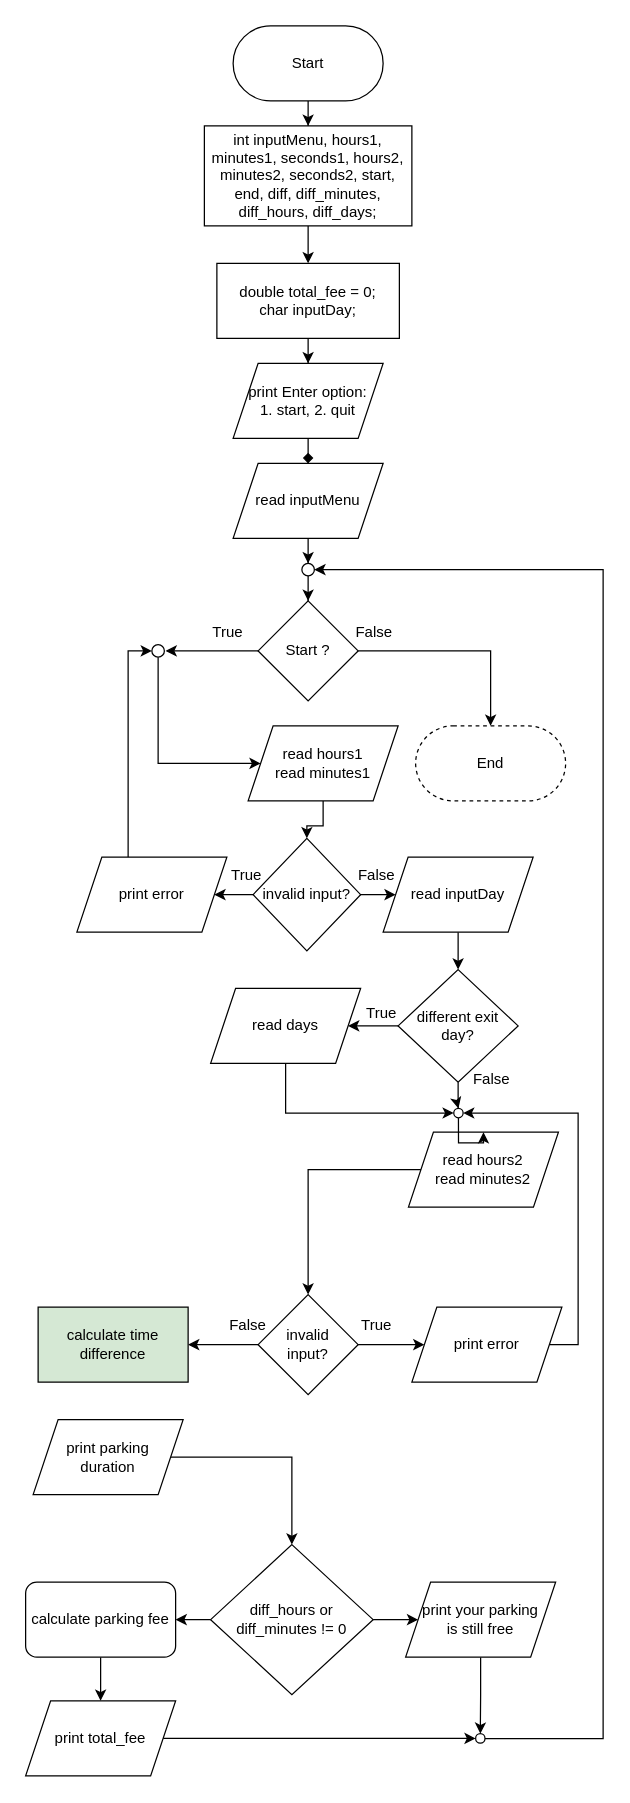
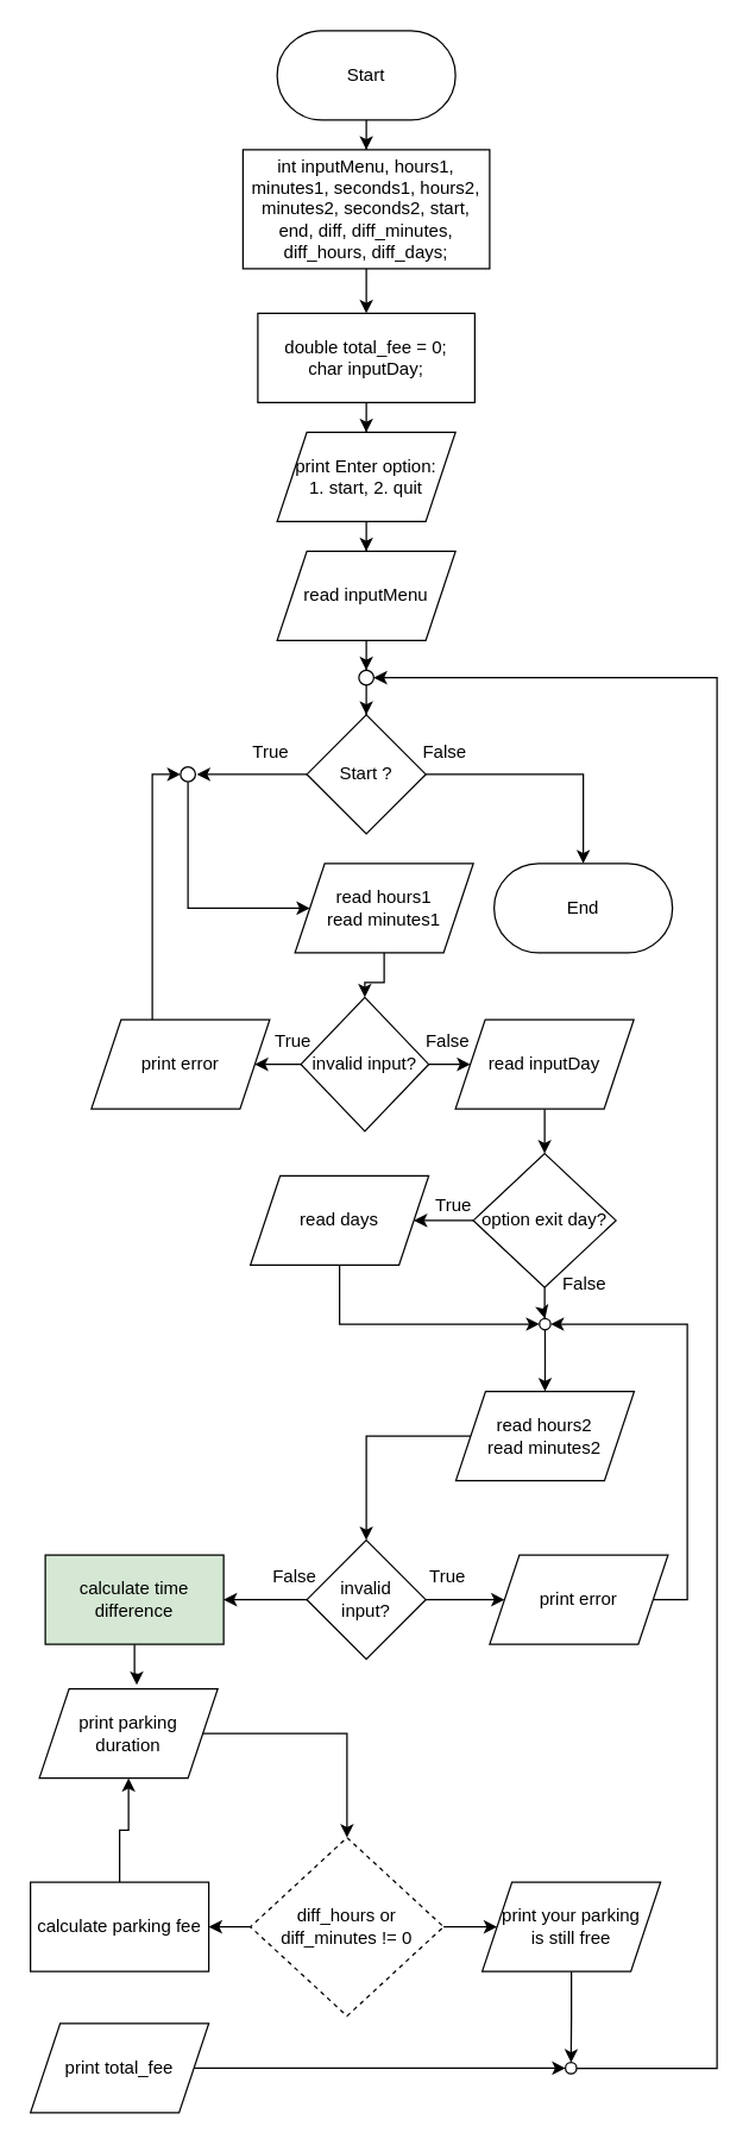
- <mxCell id="8" style="edgeStyle=orthogonalEdgeStyle;rounded=0;orthogonalLoop=1;jettySize=auto;html=1;entryX=0.5;entryY=0;entryDx=0;entryDy=0;endArrow=diamond;" parent="1" source="9" target="15" edge="1"><mxGeometry relative="1" as="geometry" /></mxCell>
+ <mxCell id="8" style="edgeStyle=orthogonalEdgeStyle;rounded=0;orthogonalLoop=1;jettySize=auto;html=1;entryX=0.5;entryY=0;entryDx=0;entryDy=0;" parent="1" source="9" target="15" edge="1"><mxGeometry relative="1" as="geometry" /></mxCell>
- <mxCell id="13" value="End" style="rounded=1;whiteSpace=wrap;html=1;arcSize=50;dashed=1;" parent="1" vertex="1"><mxGeometry x="332" y="580" width="120" height="60" as="geometry" /></mxCell>
+ <mxCell id="13" value="End" style="rounded=1;whiteSpace=wrap;html=1;arcSize=50;" parent="1" vertex="1"><mxGeometry x="332" y="580" width="120" height="60" as="geometry" /></mxCell>
- <mxCell id="33" value="different exit day?" style="rhombus;whiteSpace=wrap;html=1;" parent="1" vertex="1"><mxGeometry x="318" y="775" width="96" height="90" as="geometry" /></mxCell>
+ <mxCell id="33" value="option exit day?" style="rhombus;whiteSpace=wrap;html=1;" parent="1" vertex="1"><mxGeometry x="318" y="775" width="96" height="90" as="geometry" /></mxCell>
- <mxCell id="38" value="read hours2&lt;br style=&quot;border-color: var(--border-color);&quot;&gt;read minutes2" style="shape=parallelogram;perimeter=parallelogramPerimeter;whiteSpace=wrap;html=1;fixedSize=1;" parent="1" vertex="1"><mxGeometry x="326.25" y="905" width="120" height="60" as="geometry" /></mxCell>
+ <mxCell id="38" value="read hours2&lt;br style=&quot;border-color: var(--border-color);&quot;&gt;read minutes2" style="shape=parallelogram;perimeter=parallelogramPerimeter;whiteSpace=wrap;html=1;fixedSize=1;" parent="1" vertex="1"><mxGeometry x="306.25" y="935" width="120" height="60" as="geometry" /></mxCell>
+ <mxCell id="45" style="edgeStyle=orthogonalEdgeStyle;rounded=0;orthogonalLoop=1;jettySize=auto;html=1;entryX=0.546;entryY=-0.045;entryDx=0;entryDy=0;entryPerimeter=0;" parent="1" source="46" target="53" edge="1"><mxGeometry relative="1" as="geometry" /></mxCell>
- <mxCell id="55" value="calculate parking fee" style="whiteSpace=wrap;html=1;rounded=1;" parent="1" vertex="1"><mxGeometry x="20" y="1265" width="120" height="60" as="geometry" /></mxCell>
+ <mxCell id="55" value="calculate parking fee" style="rounded=0;whiteSpace=wrap;html=1;" parent="1" vertex="1"><mxGeometry x="20" y="1265" width="120" height="60" as="geometry" /></mxCell>
- <mxCell id="51" value="diff_hours or diff_minutes != 0" style="rhombus;whiteSpace=wrap;html=1;" parent="1" vertex="1"><mxGeometry x="168" y="1235" width="130" height="120" as="geometry" /></mxCell>
+ <mxCell id="51" value="diff_hours or diff_minutes != 0" style="rhombus;whiteSpace=wrap;html=1;dashed=1;" parent="1" vertex="1"><mxGeometry x="168" y="1235" width="130" height="120" as="geometry" /></mxCell>
- <mxCell id="54" style="edgeStyle=orthogonalEdgeStyle;rounded=0;orthogonalLoop=1;jettySize=auto;html=1;entryX=0.5;entryY=0;entryDx=0;entryDy=0;" parent="1" source="55" target="61" edge="1"><mxGeometry relative="1" as="geometry" /></mxCell>
+ <mxCell id="54" style="edgeStyle=orthogonalEdgeStyle;rounded=0;orthogonalLoop=1;jettySize=auto;html=1;" parent="1" source="55" target="53" edge="1"><mxGeometry relative="1" as="geometry" /></mxCell>
